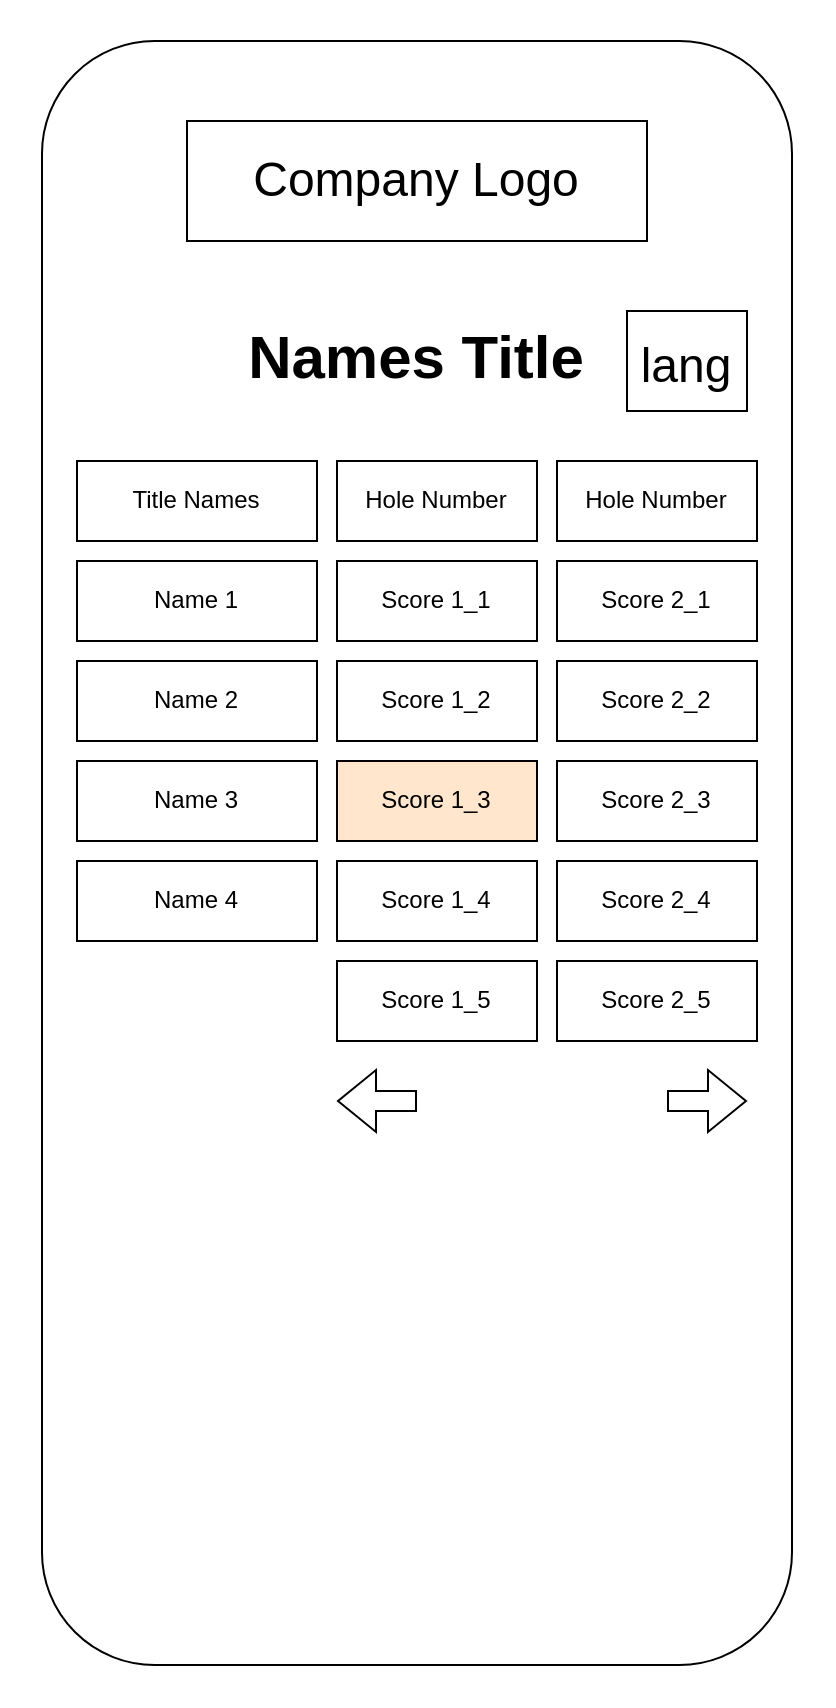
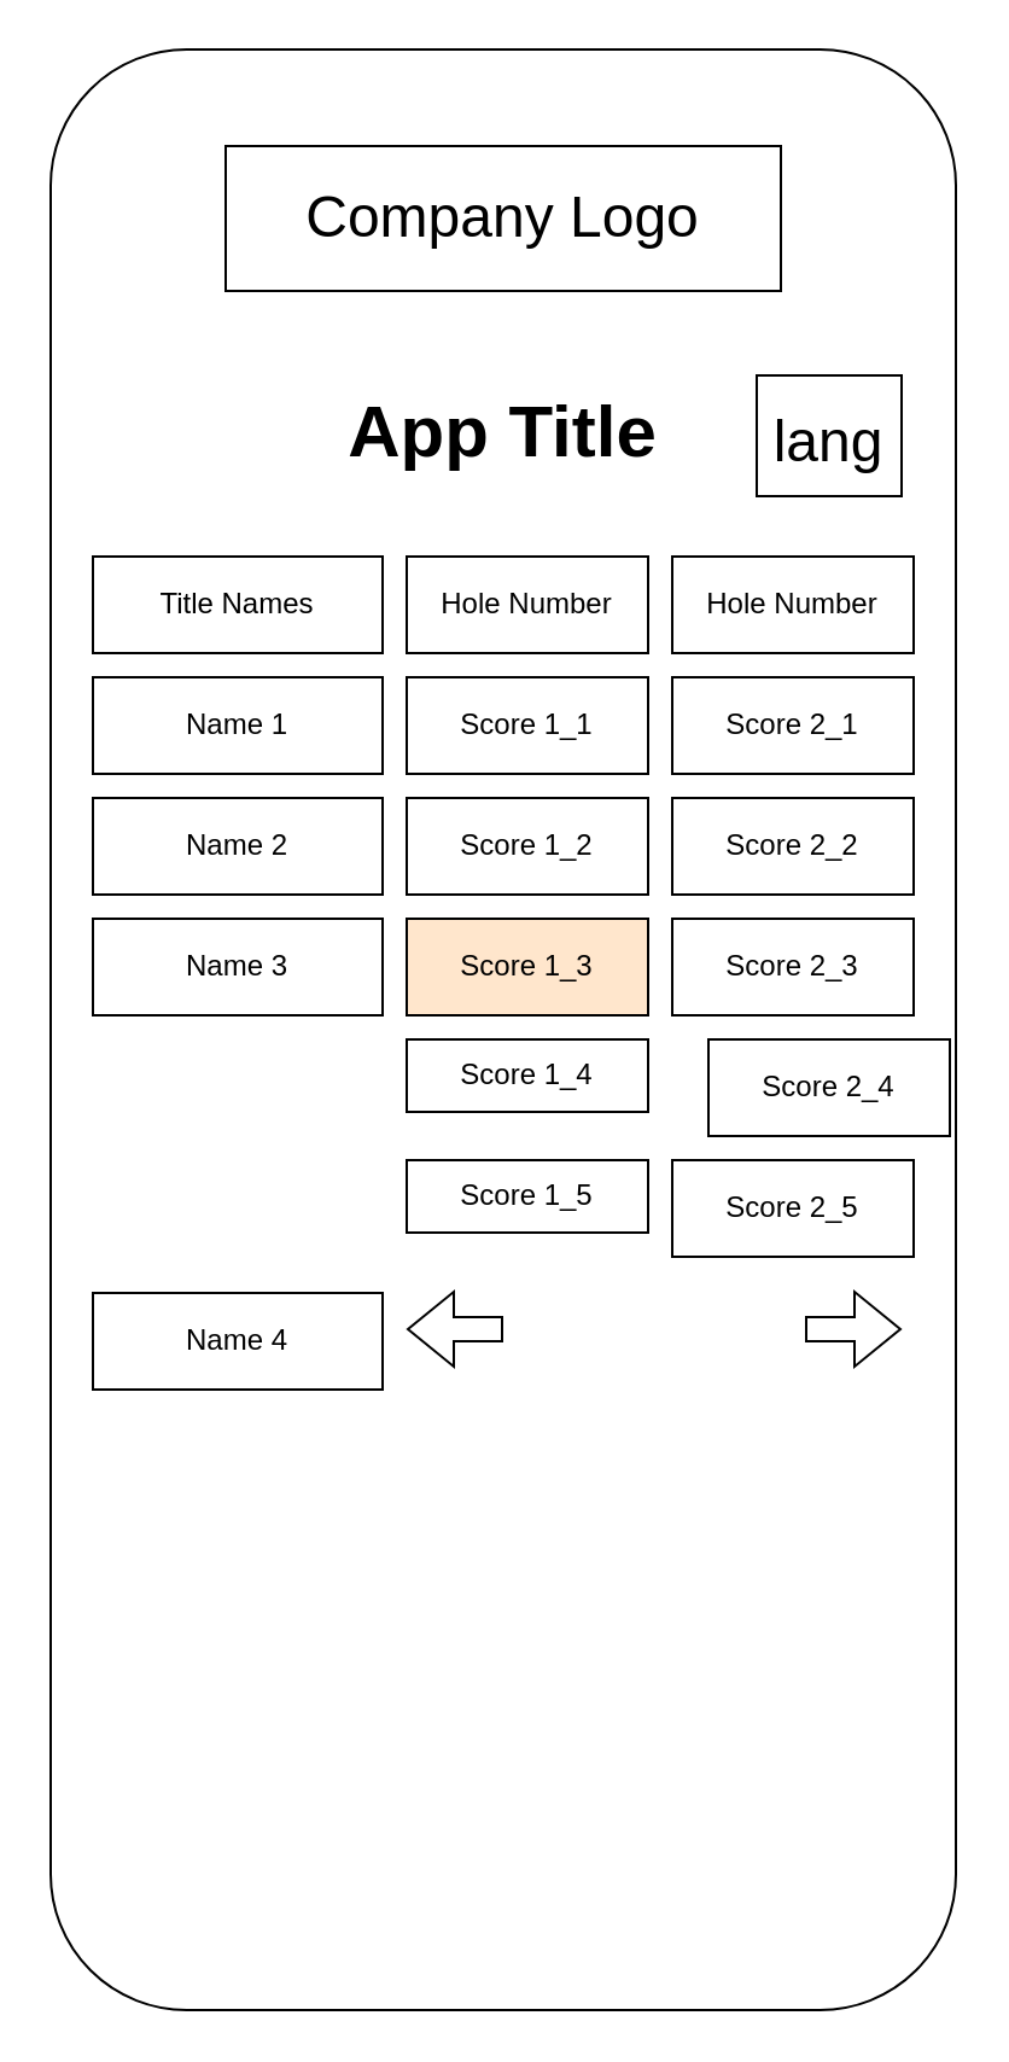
- <mxCell id="4" value="&lt;h1&gt;&lt;font style=&quot;font-size: 30px&quot;&gt;Names Title&lt;/font&gt;&lt;/h1&gt;" style="text;html=1;strokeColor=none;fillColor=none;spacing=5;spacingTop=-20;whiteSpace=wrap;overflow=hidden;rounded=0;align=center;" parent="2" vertex="1"><mxGeometry x="63.75" y="135" width="247.5" height="40" as="geometry" /></mxCell>
+ <mxCell id="4" value="&lt;h1&gt;&lt;font style=&quot;font-size: 30px&quot;&gt;App Title&lt;/font&gt;&lt;/h1&gt;" style="text;html=1;strokeColor=none;fillColor=none;spacing=5;spacingTop=-20;whiteSpace=wrap;overflow=hidden;rounded=0;align=center;" parent="2" vertex="1"><mxGeometry x="63.75" y="135" width="247.5" height="40" as="geometry" /></mxCell>
- <mxCell id="12" value="Name 4" style="rounded=0;whiteSpace=wrap;html=1;" parent="1" vertex="1"><mxGeometry x="38" y="430" width="120" height="40" as="geometry" /></mxCell>
+ <mxCell id="12" value="Name 4" style="rounded=0;whiteSpace=wrap;html=1;" parent="1" vertex="1"><mxGeometry x="38" y="535" width="120" height="40" as="geometry" /></mxCell>
- <mxCell id="22" value="Score 1_4" style="rounded=0;whiteSpace=wrap;html=1;" parent="1" vertex="1"><mxGeometry x="168" y="430" width="100" height="40" as="geometry" /></mxCell>
+ <mxCell id="22" value="Score 1_4" style="rounded=0;whiteSpace=wrap;html=1;" parent="1" vertex="1"><mxGeometry x="168" y="430" width="100" height="30" as="geometry" /></mxCell>
- <mxCell id="23" value="Score 2_4" style="rounded=0;whiteSpace=wrap;html=1;" parent="1" vertex="1"><mxGeometry x="278" y="430" width="100" height="40" as="geometry" /></mxCell>
+ <mxCell id="23" value="Score 2_4" style="rounded=0;whiteSpace=wrap;html=1;" parent="1" vertex="1"><mxGeometry x="293" y="430" width="100" height="40" as="geometry" /></mxCell>
- <mxCell id="24" value="Score 1_5" style="rounded=0;whiteSpace=wrap;html=1;" parent="1" vertex="1"><mxGeometry x="168" y="480" width="100" height="40" as="geometry" /></mxCell>
+ <mxCell id="24" value="Score 1_5" style="rounded=0;whiteSpace=wrap;html=1;" parent="1" vertex="1"><mxGeometry x="168" y="480" width="100" height="30" as="geometry" /></mxCell>
